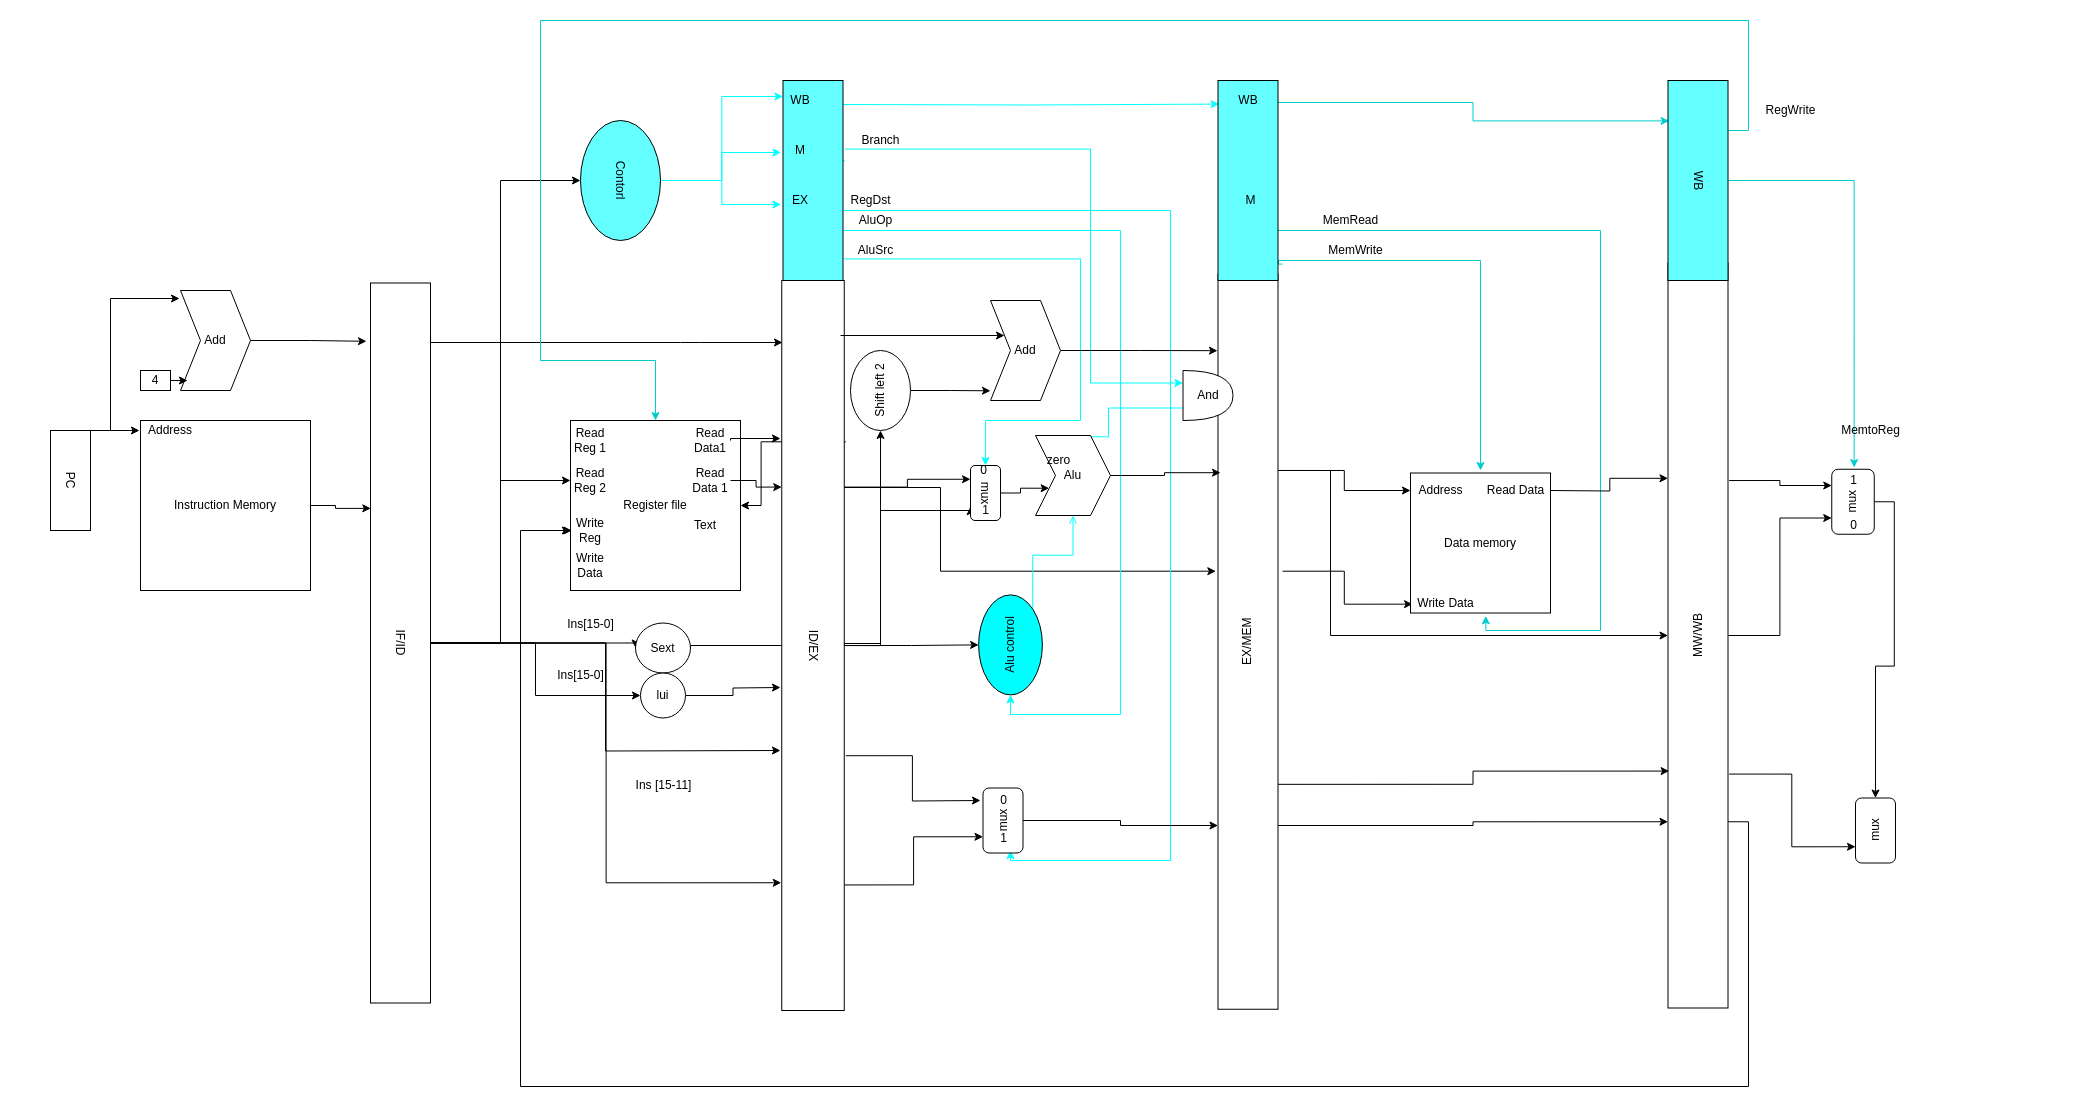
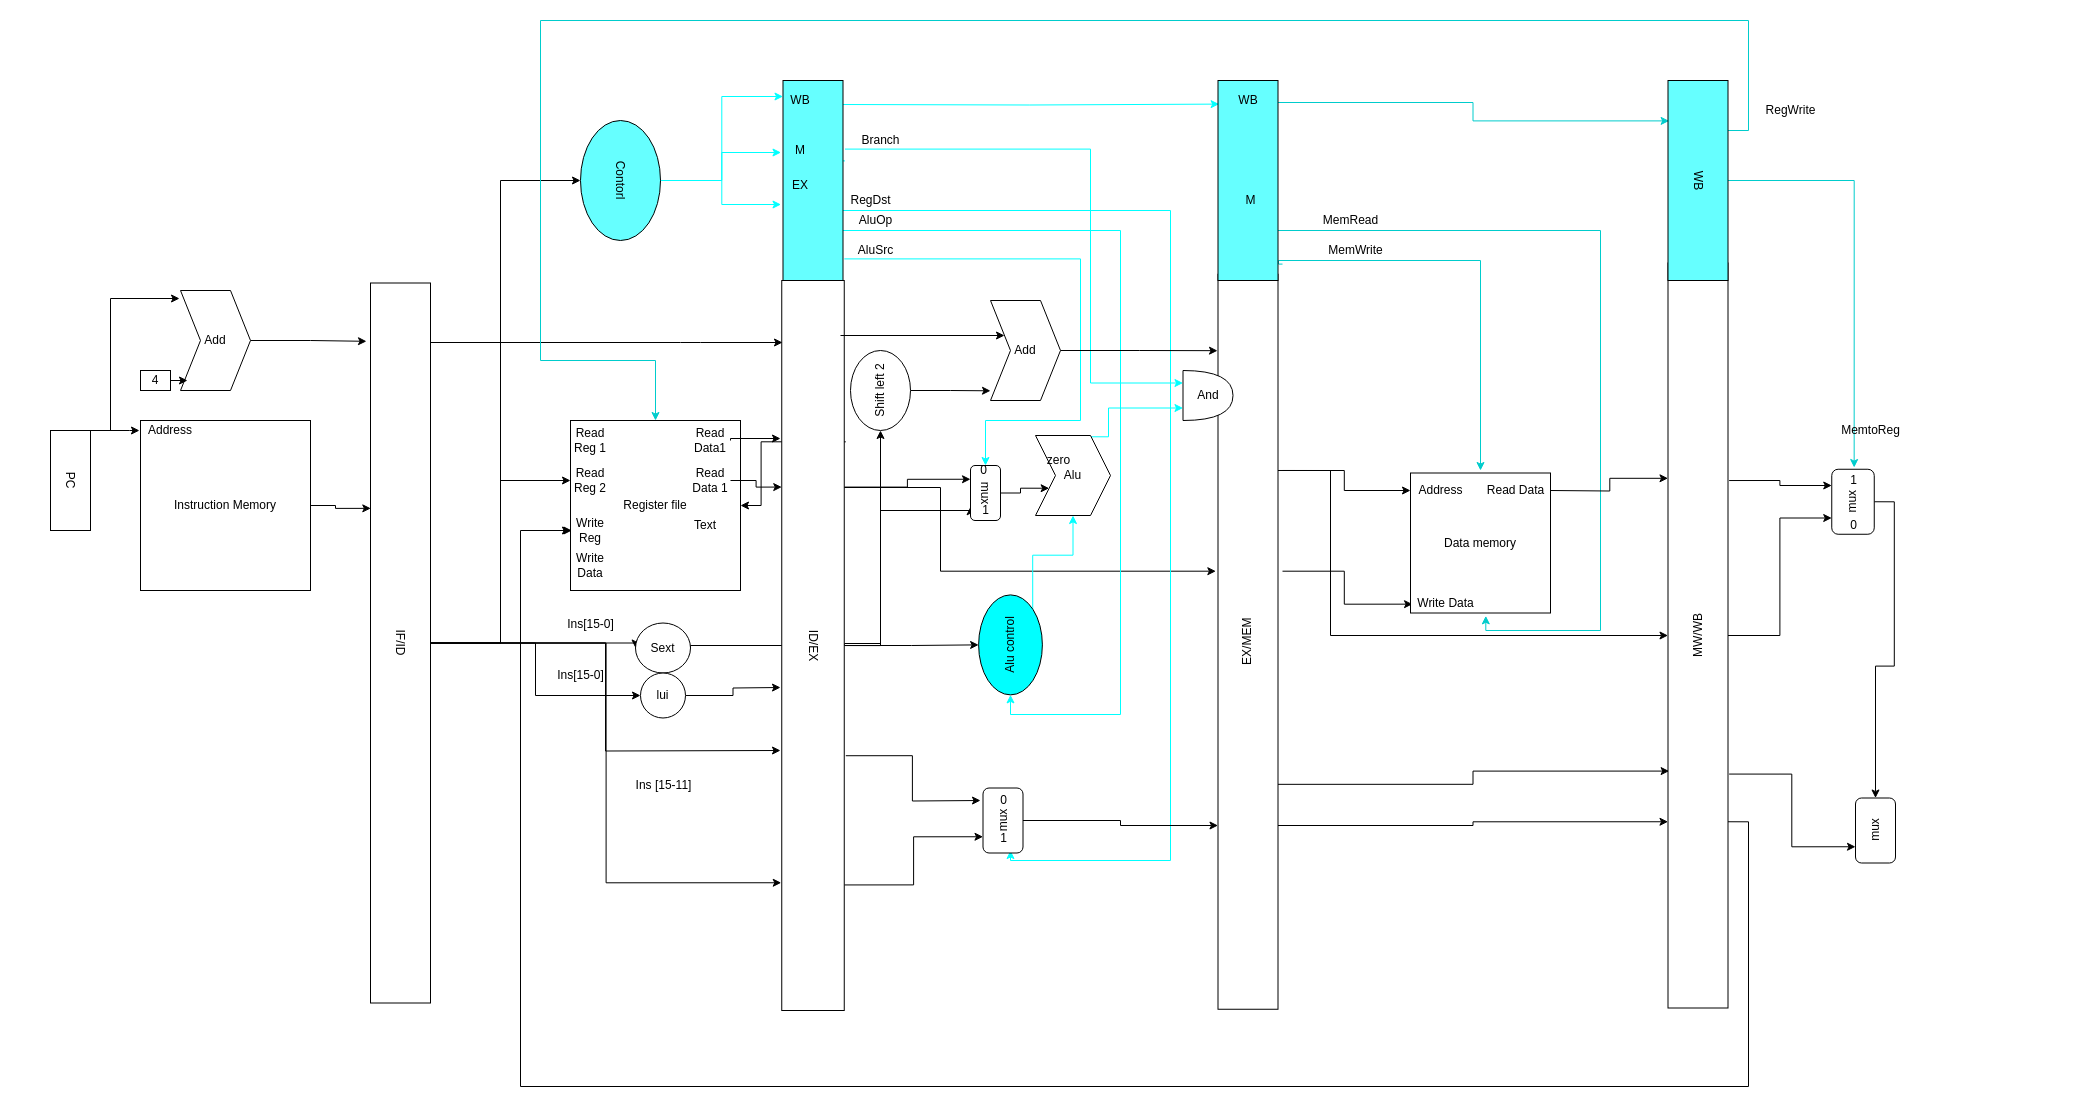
- <mxCell id="53" value="EX" style="text;html=1;strokeColor=none;fillColor=none;align=center;verticalAlign=middle;whiteSpace=wrap;rounded=0;" vertex="1" parent="1"><mxGeometry x="780" y="190" width="40" height="20" as="geometry" /></mxCell>
+ <mxCell id="53" value="EX" style="text;html=1;strokeColor=none;fillColor=none;align=center;verticalAlign=middle;whiteSpace=wrap;rounded=0;" vertex="1" parent="1"><mxGeometry x="780" y="175" width="40" height="20" as="geometry" /></mxCell>
- <mxCell id="78" style="edgeStyle=orthogonalEdgeStyle;rounded=0;orthogonalLoop=1;jettySize=auto;html=1;exitX=0.75;exitY=0;exitDx=0;exitDy=0;strokeColor=#00FFFF;fillColor=#33FFFF;entryX=0;entryY=0.75;entryDx=0;entryDy=0;entryPerimeter=0;endArrow=none;" edge="1" parent="1" source="79" target="90"><mxGeometry relative="1" as="geometry"><mxPoint x="1150" y="435" as="targetPoint" /><Array as="points"><mxPoint x="1108" y="436" /><mxPoint x="1108" y="407" /></Array></mxGeometry></mxCell>
+ <mxCell id="78" style="edgeStyle=orthogonalEdgeStyle;rounded=0;orthogonalLoop=1;jettySize=auto;html=1;exitX=0.75;exitY=0;exitDx=0;exitDy=0;strokeColor=#00FFFF;fillColor=#33FFFF;entryX=0;entryY=0.75;entryDx=0;entryDy=0;entryPerimeter=0;" edge="1" parent="1" source="79" target="90"><mxGeometry relative="1" as="geometry"><mxPoint x="1150" y="435" as="targetPoint" /><Array as="points"><mxPoint x="1108" y="436" /><mxPoint x="1108" y="407" /></Array></mxGeometry></mxCell>
- <mxCell id="77" style="edgeStyle=orthogonalEdgeStyle;rounded=0;orthogonalLoop=1;jettySize=auto;html=1;exitX=1;exitY=0.5;exitDx=0;exitDy=0;entryX=0.73;entryY=0.042;entryDx=0;entryDy=0;entryPerimeter=0;strokeColor=#000000;fillColor=#33FFFF;" edge="1" parent="1" source="79" target="69"><mxGeometry relative="1" as="geometry"><Array as="points"><mxPoint x="1164" y="475" /><mxPoint x="1164" y="472" /></Array></mxGeometry></mxCell>
- <mxCell id="70" style="edgeStyle=orthogonalEdgeStyle;rounded=0;orthogonalLoop=1;jettySize=auto;html=1;exitX=1;exitY=1;exitDx=0;exitDy=0;entryX=0.5;entryY=1;entryDx=0;entryDy=0;strokeColor=#00FFFF;fillColor=#33FFFF;endArrow=open;" edge="1" parent="1" source="71" target="79"><mxGeometry relative="1" as="geometry" /></mxCell>
+ <mxCell id="70" style="edgeStyle=orthogonalEdgeStyle;rounded=0;orthogonalLoop=1;jettySize=auto;html=1;exitX=1;exitY=1;exitDx=0;exitDy=0;entryX=0.5;entryY=1;entryDx=0;entryDy=0;strokeColor=#00FFFF;fillColor=#33FFFF;" edge="1" parent="1" source="71" target="79"><mxGeometry relative="1" as="geometry" /></mxCell>
